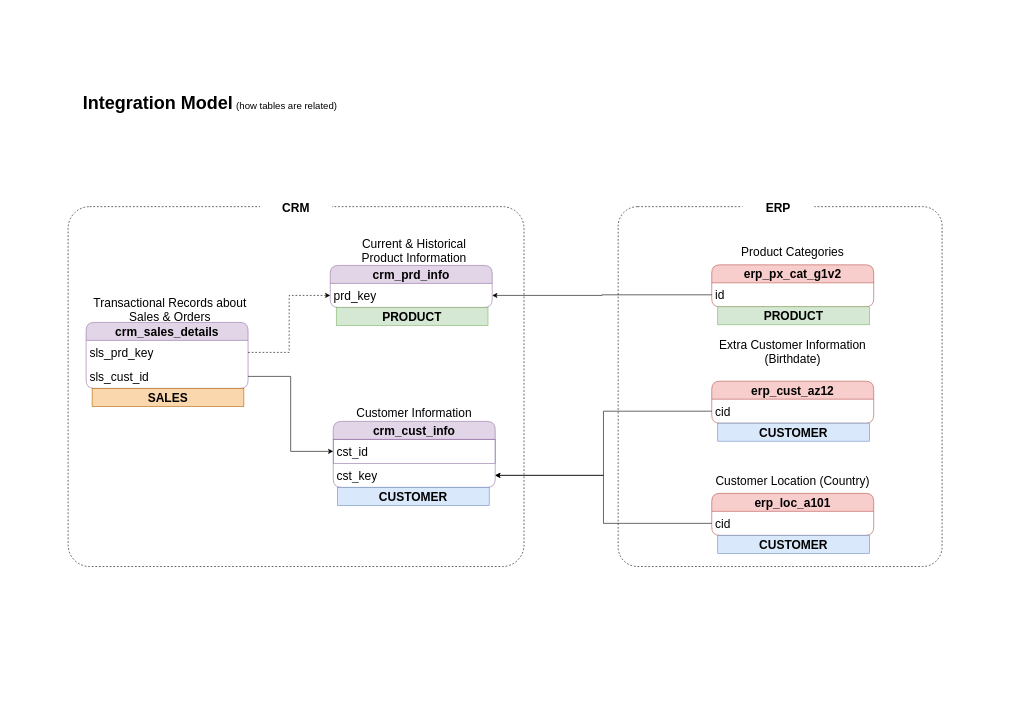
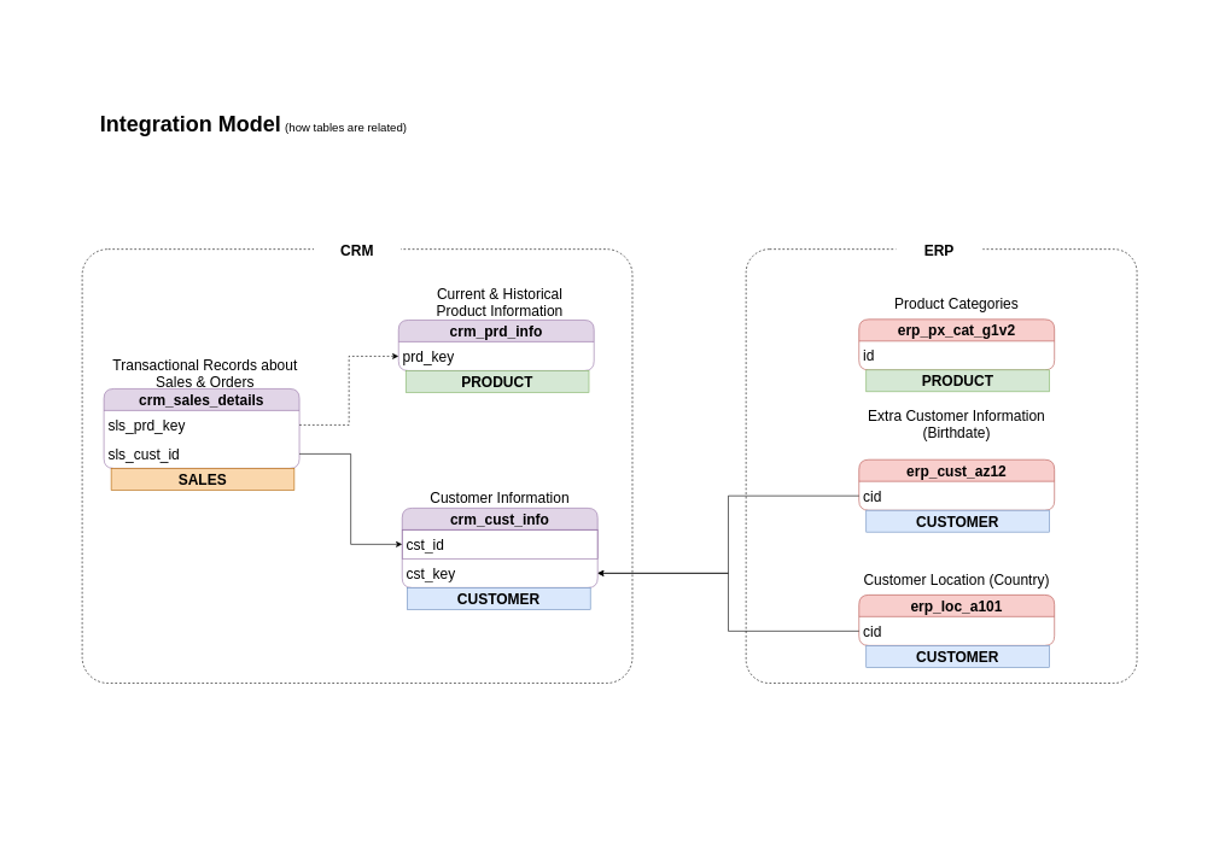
- <mxCell id="22" style="edgeStyle=orthogonalEdgeStyle;rounded=0;orthogonalLoop=1;jettySize=auto;html=1;entryX=1;entryY=0.5;entryDx=0;entryDy=0;" parent="1" source="20" target="30" edge="1"><mxGeometry relative="1" as="geometry" /></mxCell>
